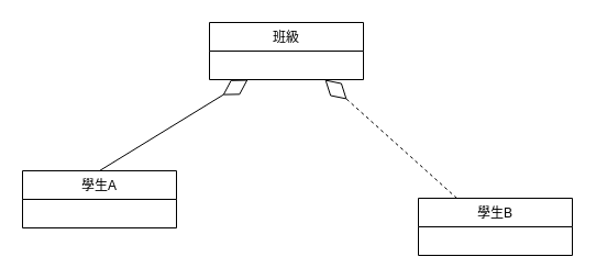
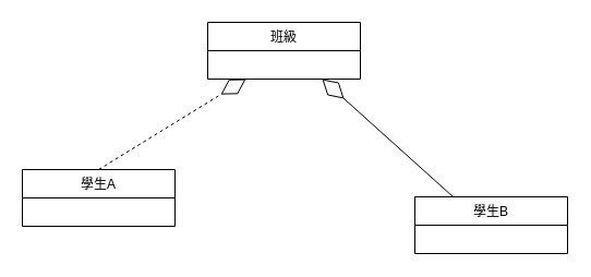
- <mxCell id="5" value="" style="endArrow=diamondThin;endFill=0;endSize=24;html=1;rounded=0;exitX=0.5;exitY=0;exitDx=0;exitDy=0;entryX=0.25;entryY=1;entryDx=0;entryDy=0;" edge="1" parent="1" source="2" target="4"><mxGeometry width="160" relative="1" as="geometry"><mxPoint x="190" y="100" as="sourcePoint" /><mxPoint x="220" y="180" as="targetPoint" /></mxGeometry></mxCell>
+ <mxCell id="5" value="" style="endArrow=diamondThin;endFill=0;endSize=24;html=1;rounded=0;exitX=0.5;exitY=0;exitDx=0;exitDy=0;entryX=0.25;entryY=1;entryDx=0;entryDy=0;dashed=1;" edge="1" parent="1" source="2" target="4"><mxGeometry width="160" relative="1" as="geometry"><mxPoint x="190" y="100" as="sourcePoint" /><mxPoint x="220" y="180" as="targetPoint" /></mxGeometry></mxCell>
- <mxCell id="6" value="" style="endArrow=diamondThin;endFill=0;endSize=24;html=1;rounded=0;exitX=0.25;exitY=0;exitDx=0;exitDy=0;entryX=0.75;entryY=1;entryDx=0;entryDy=0;dashed=1;" edge="1" parent="1" source="3" target="4"><mxGeometry width="160" relative="1" as="geometry"><mxPoint x="100" y="190" as="sourcePoint" /><mxPoint x="300" y="82" as="targetPoint" /></mxGeometry></mxCell>
+ <mxCell id="6" value="" style="endArrow=diamondThin;endFill=0;endSize=24;html=1;rounded=0;exitX=0.25;exitY=0;exitDx=0;exitDy=0;entryX=0.75;entryY=1;entryDx=0;entryDy=0;" edge="1" parent="1" source="3" target="4"><mxGeometry width="160" relative="1" as="geometry"><mxPoint x="100" y="190" as="sourcePoint" /><mxPoint x="300" y="82" as="targetPoint" /></mxGeometry></mxCell>
